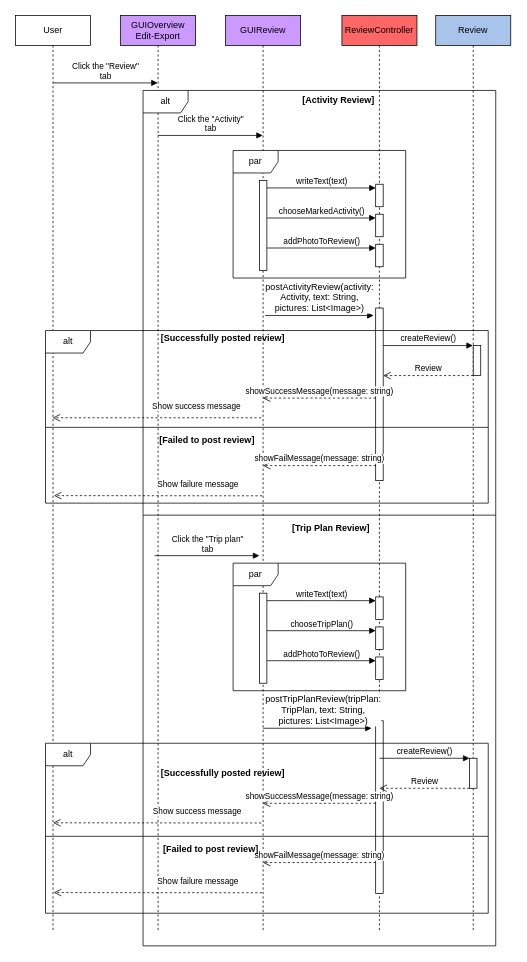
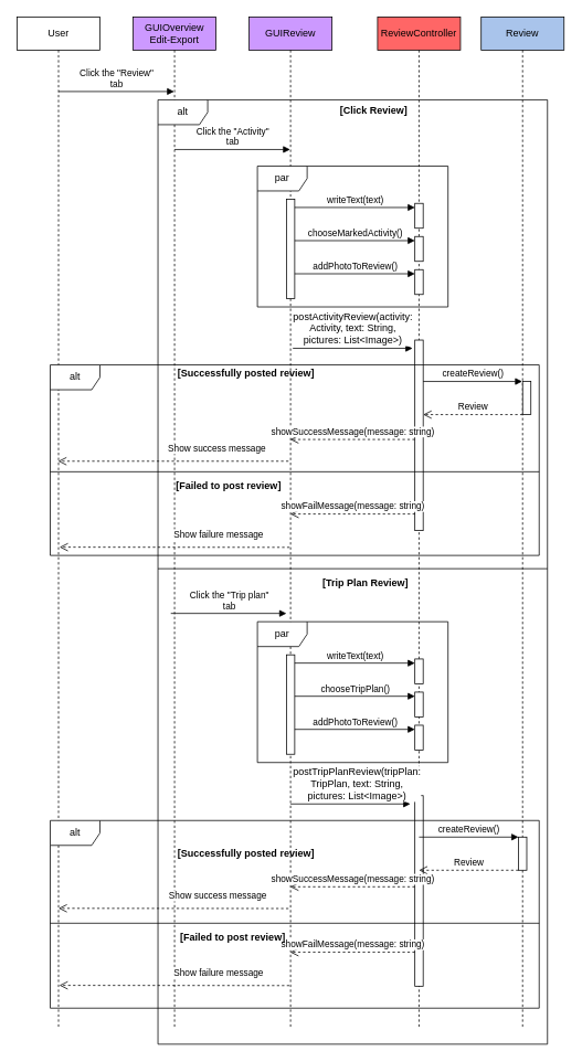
- <mxCell id="25" value="[Activity Review]" style="text;align=center;fontStyle=1;verticalAlign=middle;spacingLeft=3;spacingRight=3;strokeColor=none;rotatable=0;points=[[0,0.5],[1,0.5]];portConstraint=eastwest;html=1;" parent="1" vertex="1"><mxGeometry x="410" y="120" width="80" height="26" as="geometry" /></mxCell>
+ <mxCell id="25" value="[Click Review]" style="text;align=center;fontStyle=1;verticalAlign=middle;spacingLeft=3;spacingRight=3;strokeColor=none;rotatable=0;points=[[0,0.5],[1,0.5]];portConstraint=eastwest;html=1;" parent="1" vertex="1"><mxGeometry x="410" y="120" width="80" height="26" as="geometry" /></mxCell>
